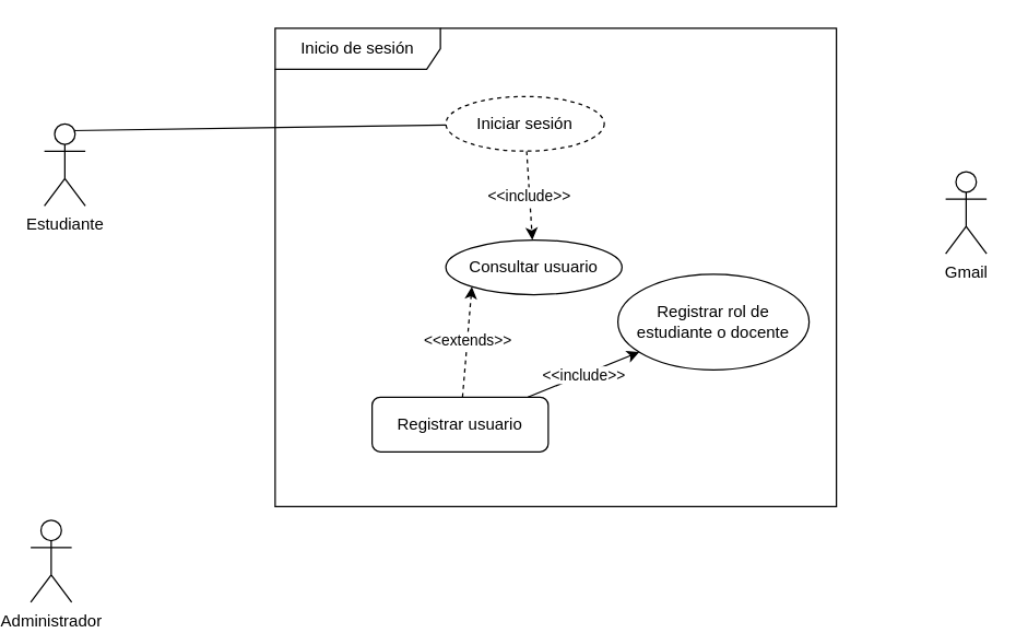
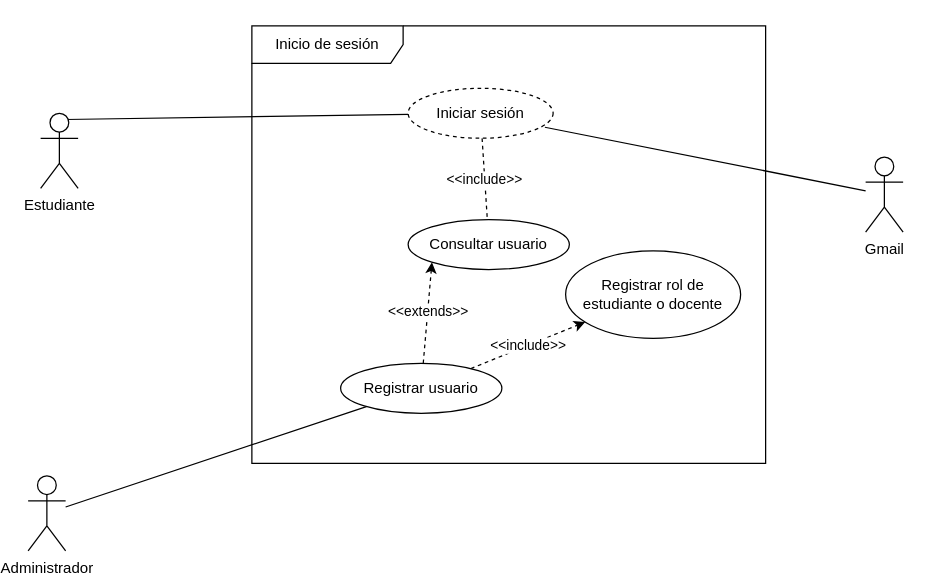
+ <mxCell id="5" style="rounded=0;orthogonalLoop=1;jettySize=auto;html=1;entryX=0.943;entryY=0.78;entryDx=0;entryDy=0;entryPerimeter=0;elbow=vertical;endArrow=none;endFill=0;" edge="1" parent="1" source="6" target="8"><mxGeometry relative="1" as="geometry" /></mxCell>
- <mxCell id="7" value="&amp;lt;&amp;lt;include&amp;gt;&amp;gt;" style="rounded=0;orthogonalLoop=1;jettySize=auto;html=1;dashed=1;" edge="1" parent="1" source="8" target="14"><mxGeometry relative="1" as="geometry" /></mxCell>
+ <mxCell id="7" value="&amp;lt;&amp;lt;include&amp;gt;&amp;gt;" style="rounded=0;orthogonalLoop=1;jettySize=auto;html=1;dashed=1;endArrow=none;" edge="1" parent="1" source="8" target="14"><mxGeometry relative="1" as="geometry" /></mxCell>
- <mxCell id="11" value="&amp;lt;&amp;lt;include&amp;gt;&amp;gt;" style="rounded=0;orthogonalLoop=1;jettySize=auto;html=1;dashed=0;" edge="1" parent="1" source="13" target="15"><mxGeometry relative="1" as="geometry" /></mxCell>
+ <mxCell id="11" value="&amp;lt;&amp;lt;include&amp;gt;&amp;gt;" style="rounded=0;orthogonalLoop=1;jettySize=auto;html=1;dashed=1;" edge="1" parent="1" source="13" target="15"><mxGeometry relative="1" as="geometry" /></mxCell>
- <mxCell id="13" value="Registrar usuario" style="whiteSpace=wrap;html=1;verticalAlign=middle;rounded=1;" vertex="1" parent="1"><mxGeometry x="270" y="290" width="129" height="40" as="geometry" /></mxCell>
+ <mxCell id="13" value="Registrar usuario" style="ellipse;whiteSpace=wrap;html=1;verticalAlign=middle;" vertex="1" parent="1"><mxGeometry x="270" y="290" width="129" height="40" as="geometry" /></mxCell>
+ <mxCell id="9" style="rounded=0;orthogonalLoop=1;jettySize=auto;html=1;endArrow=none;endFill=0;" edge="1" parent="1" source="10" target="13"><mxGeometry relative="1" as="geometry" /></mxCell>
